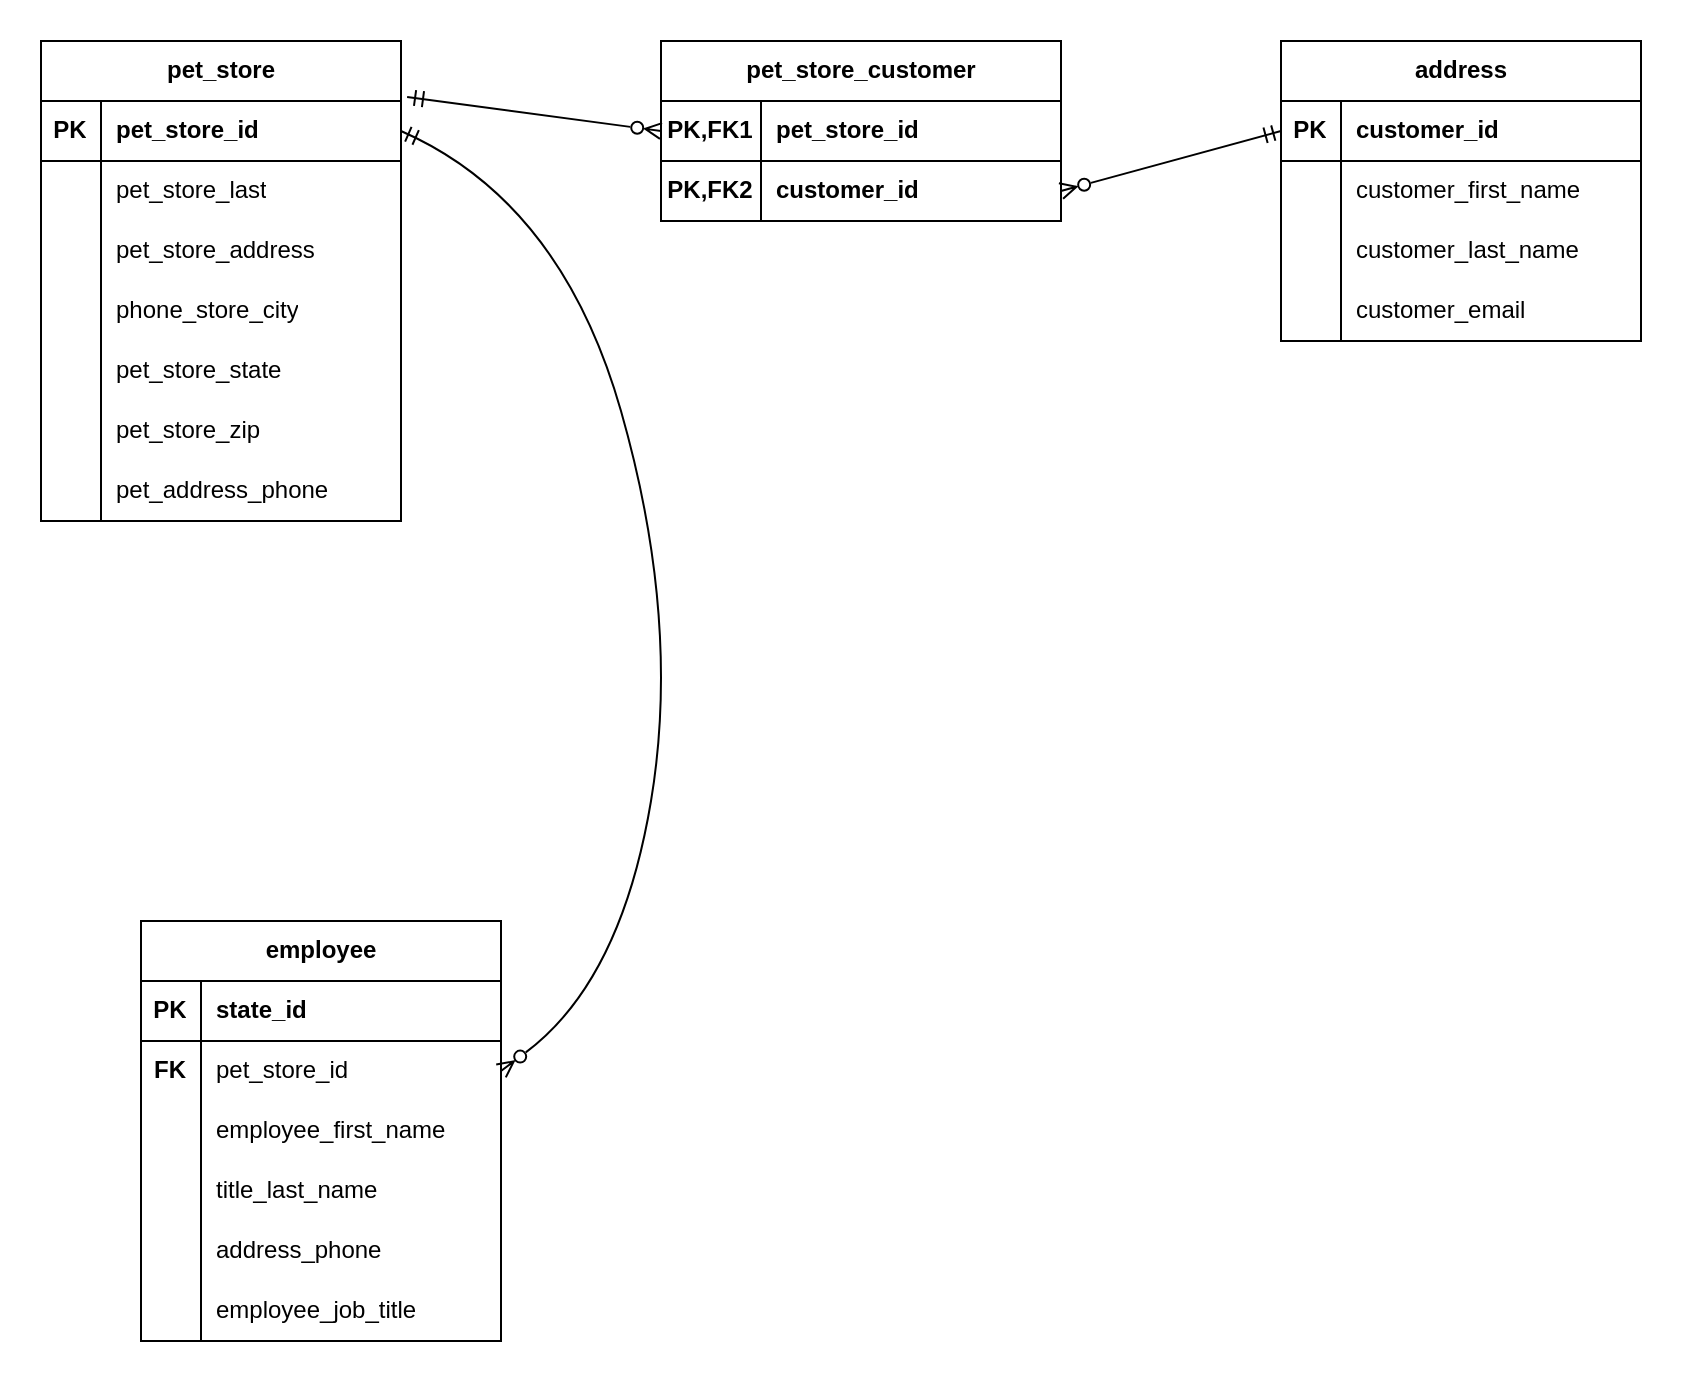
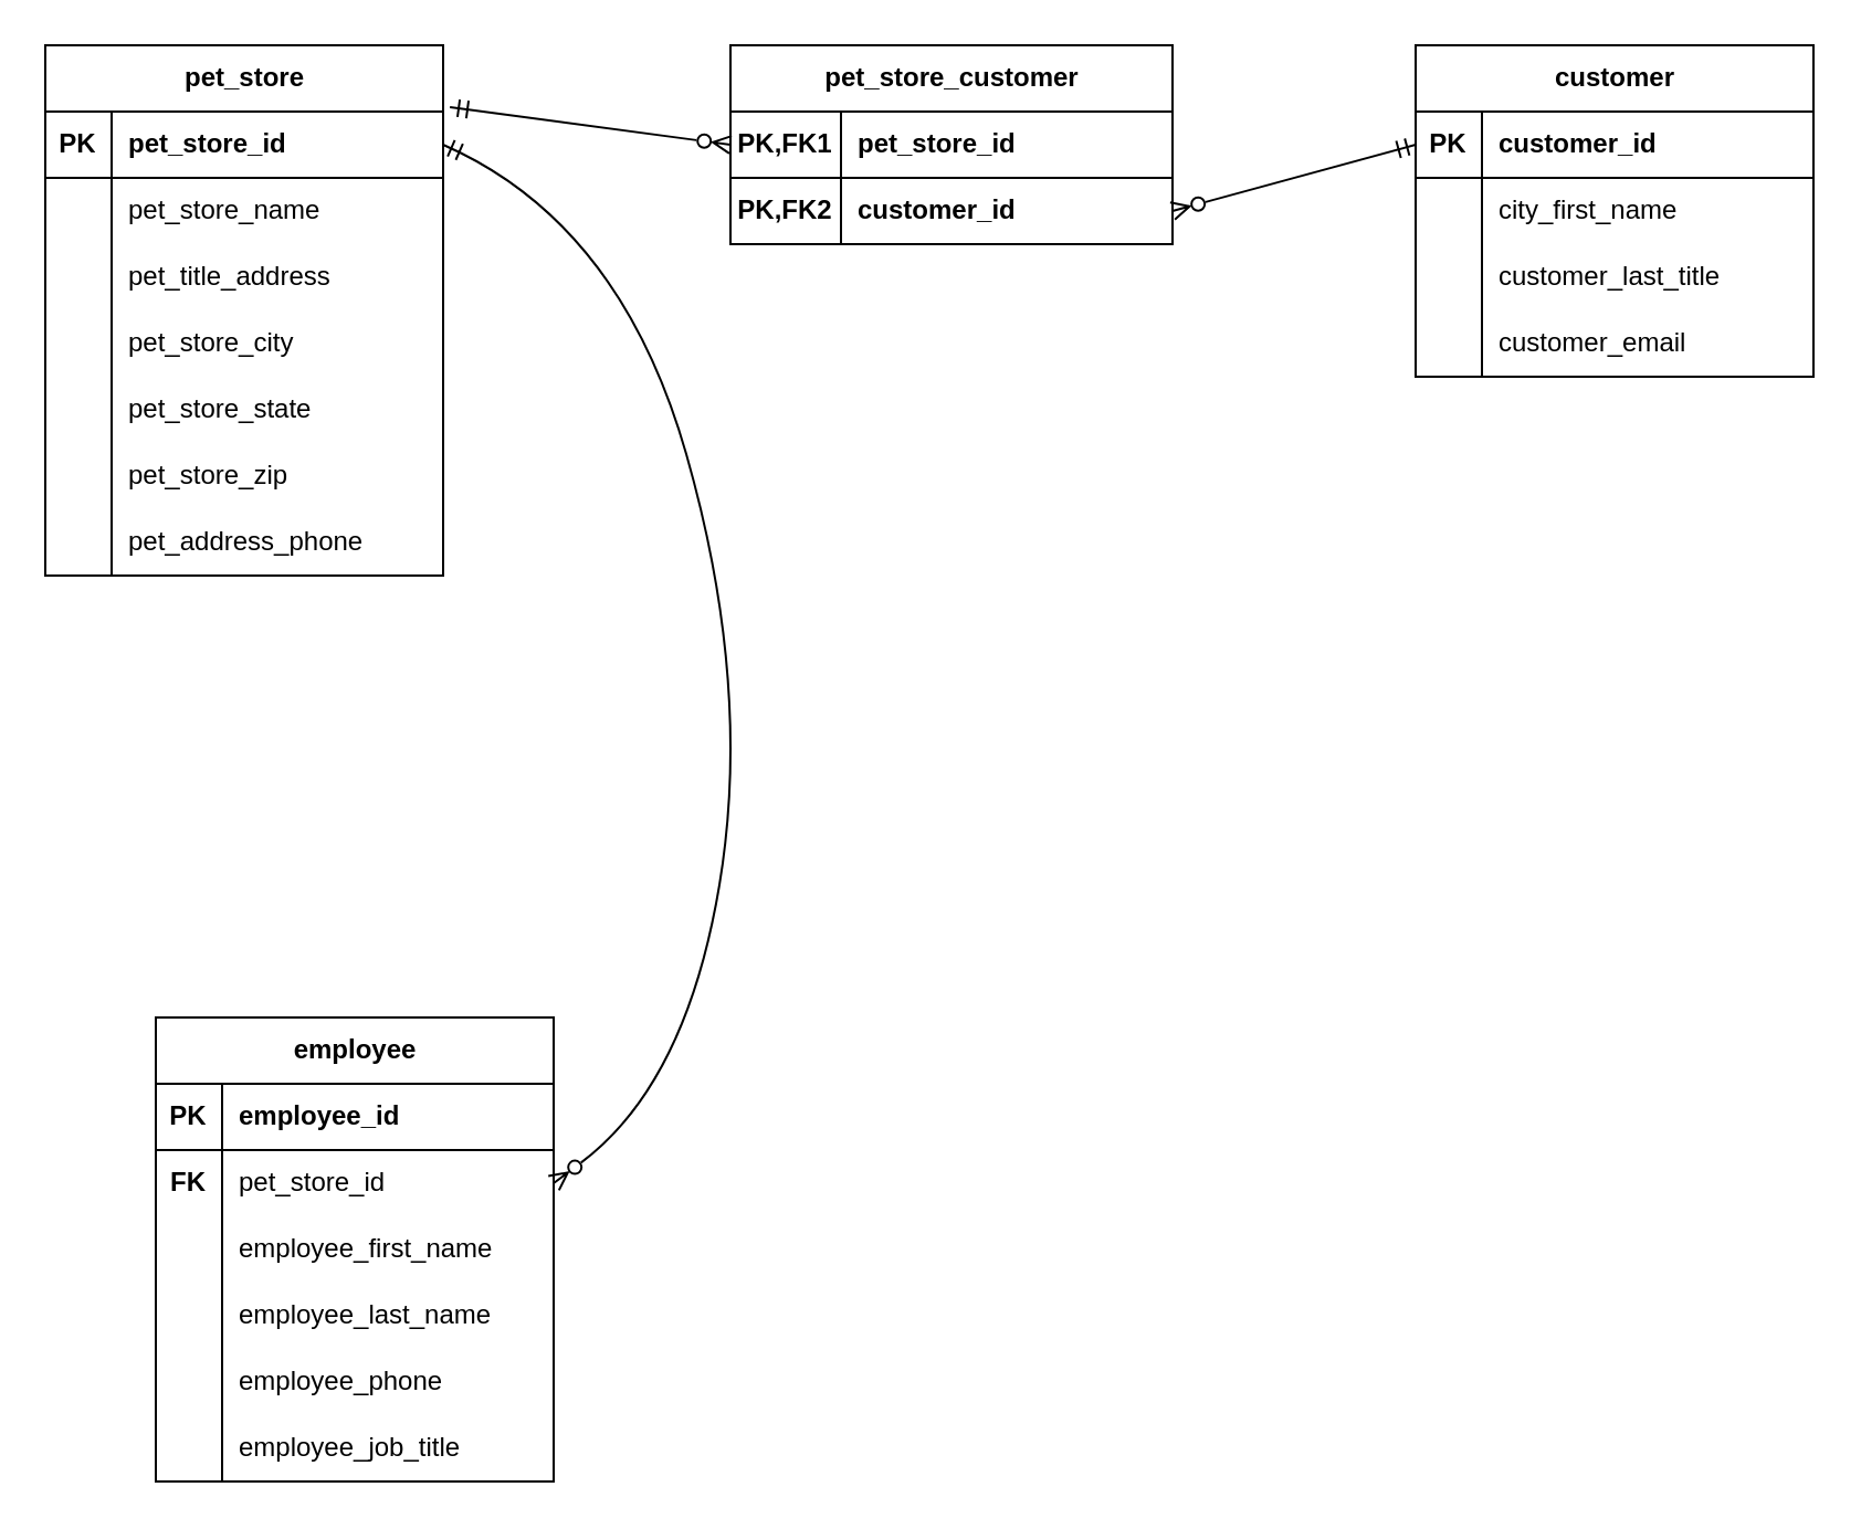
- <mxCell id="28" value="address" style="shape=table;startSize=30;container=1;collapsible=1;childLayout=tableLayout;fixedRows=1;rowLines=0;fontStyle=1;align=center;resizeLast=1;html=1;" vertex="1" parent="1"><mxGeometry x="640" y="20" width="180" height="150" as="geometry" /></mxCell>
+ <mxCell id="28" value="customer" style="shape=table;startSize=30;container=1;collapsible=1;childLayout=tableLayout;fixedRows=1;rowLines=0;fontStyle=1;align=center;resizeLast=1;html=1;" vertex="1" parent="1"><mxGeometry x="640" y="20" width="180" height="150" as="geometry" /></mxCell>
- <mxCell id="12" value="pet_store_last" style="shape=partialRectangle;connectable=0;fillColor=none;top=0;left=0;bottom=0;right=0;align=left;spacingLeft=6;overflow=hidden;whiteSpace=wrap;html=1;" vertex="1" parent="10"><mxGeometry x="30" width="150" height="30" as="geometry"><mxRectangle width="150" height="30" as="alternateBounds" /></mxGeometry></mxCell>
+ <mxCell id="12" value="pet_store_name" style="shape=partialRectangle;connectable=0;fillColor=none;top=0;left=0;bottom=0;right=0;align=left;spacingLeft=6;overflow=hidden;whiteSpace=wrap;html=1;" vertex="1" parent="10"><mxGeometry x="30" width="150" height="30" as="geometry"><mxRectangle width="150" height="30" as="alternateBounds" /></mxGeometry></mxCell>
- <mxCell id="34" value="customer_first_name" style="shape=partialRectangle;connectable=0;fillColor=none;top=0;left=0;bottom=0;right=0;align=left;spacingLeft=6;overflow=hidden;whiteSpace=wrap;html=1;" vertex="1" parent="32"><mxGeometry x="30" width="150" height="30" as="geometry"><mxRectangle width="150" height="30" as="alternateBounds" /></mxGeometry></mxCell>
+ <mxCell id="34" value="city_first_name" style="shape=partialRectangle;connectable=0;fillColor=none;top=0;left=0;bottom=0;right=0;align=left;spacingLeft=6;overflow=hidden;whiteSpace=wrap;html=1;" vertex="1" parent="32"><mxGeometry x="30" width="150" height="30" as="geometry"><mxRectangle width="150" height="30" as="alternateBounds" /></mxGeometry></mxCell>
- <mxCell id="15" value="pet_store_address" style="shape=partialRectangle;connectable=0;fillColor=none;top=0;left=0;bottom=0;right=0;align=left;spacingLeft=6;overflow=hidden;whiteSpace=wrap;html=1;" vertex="1" parent="13"><mxGeometry x="30" width="150" height="30" as="geometry"><mxRectangle width="150" height="30" as="alternateBounds" /></mxGeometry></mxCell>
+ <mxCell id="15" value="pet_title_address" style="shape=partialRectangle;connectable=0;fillColor=none;top=0;left=0;bottom=0;right=0;align=left;spacingLeft=6;overflow=hidden;whiteSpace=wrap;html=1;" vertex="1" parent="13"><mxGeometry x="30" width="150" height="30" as="geometry"><mxRectangle width="150" height="30" as="alternateBounds" /></mxGeometry></mxCell>
- <mxCell id="37" value="customer_last_name" style="shape=partialRectangle;connectable=0;fillColor=none;top=0;left=0;bottom=0;right=0;align=left;spacingLeft=6;overflow=hidden;whiteSpace=wrap;html=1;" vertex="1" parent="35"><mxGeometry x="30" width="150" height="30" as="geometry"><mxRectangle width="150" height="30" as="alternateBounds" /></mxGeometry></mxCell>
+ <mxCell id="37" value="customer_last_title" style="shape=partialRectangle;connectable=0;fillColor=none;top=0;left=0;bottom=0;right=0;align=left;spacingLeft=6;overflow=hidden;whiteSpace=wrap;html=1;" vertex="1" parent="35"><mxGeometry x="30" width="150" height="30" as="geometry"><mxRectangle width="150" height="30" as="alternateBounds" /></mxGeometry></mxCell>
- <mxCell id="18" value="phone_store_city" style="shape=partialRectangle;connectable=0;fillColor=none;top=0;left=0;bottom=0;right=0;align=left;spacingLeft=6;overflow=hidden;whiteSpace=wrap;html=1;" vertex="1" parent="16"><mxGeometry x="30" width="150" height="30" as="geometry"><mxRectangle width="150" height="30" as="alternateBounds" /></mxGeometry></mxCell>
+ <mxCell id="18" value="pet_store_city" style="shape=partialRectangle;connectable=0;fillColor=none;top=0;left=0;bottom=0;right=0;align=left;spacingLeft=6;overflow=hidden;whiteSpace=wrap;html=1;" vertex="1" parent="16"><mxGeometry x="30" width="150" height="30" as="geometry"><mxRectangle width="150" height="30" as="alternateBounds" /></mxGeometry></mxCell>
- <mxCell id="44" value="state_id" style="shape=partialRectangle;connectable=0;fillColor=none;top=0;left=0;bottom=0;right=0;align=left;spacingLeft=6;fontStyle=1;overflow=hidden;whiteSpace=wrap;html=1;" vertex="1" parent="42"><mxGeometry x="30" width="150" height="30" as="geometry"><mxRectangle width="150" height="30" as="alternateBounds" /></mxGeometry></mxCell>
+ <mxCell id="44" value="employee_id" style="shape=partialRectangle;connectable=0;fillColor=none;top=0;left=0;bottom=0;right=0;align=left;spacingLeft=6;fontStyle=1;overflow=hidden;whiteSpace=wrap;html=1;" vertex="1" parent="42"><mxGeometry x="30" width="150" height="30" as="geometry"><mxRectangle width="150" height="30" as="alternateBounds" /></mxGeometry></mxCell>
- <mxCell id="53" value="title_last_name" style="shape=partialRectangle;connectable=0;fillColor=none;top=0;left=0;bottom=0;right=0;align=left;spacingLeft=6;overflow=hidden;whiteSpace=wrap;html=1;" vertex="1" parent="51"><mxGeometry x="30" width="150" height="30" as="geometry"><mxRectangle width="150" height="30" as="alternateBounds" /></mxGeometry></mxCell>
+ <mxCell id="53" value="employee_last_name" style="shape=partialRectangle;connectable=0;fillColor=none;top=0;left=0;bottom=0;right=0;align=left;spacingLeft=6;overflow=hidden;whiteSpace=wrap;html=1;" vertex="1" parent="51"><mxGeometry x="30" width="150" height="30" as="geometry"><mxRectangle width="150" height="30" as="alternateBounds" /></mxGeometry></mxCell>
- <mxCell id="56" value="address_phone" style="shape=partialRectangle;connectable=0;fillColor=none;top=0;left=0;bottom=0;right=0;align=left;spacingLeft=6;overflow=hidden;whiteSpace=wrap;html=1;" vertex="1" parent="54"><mxGeometry x="30" width="150" height="30" as="geometry"><mxRectangle width="150" height="30" as="alternateBounds" /></mxGeometry></mxCell>
+ <mxCell id="56" value="employee_phone" style="shape=partialRectangle;connectable=0;fillColor=none;top=0;left=0;bottom=0;right=0;align=left;spacingLeft=6;overflow=hidden;whiteSpace=wrap;html=1;" vertex="1" parent="54"><mxGeometry x="30" width="150" height="30" as="geometry"><mxRectangle width="150" height="30" as="alternateBounds" /></mxGeometry></mxCell>
